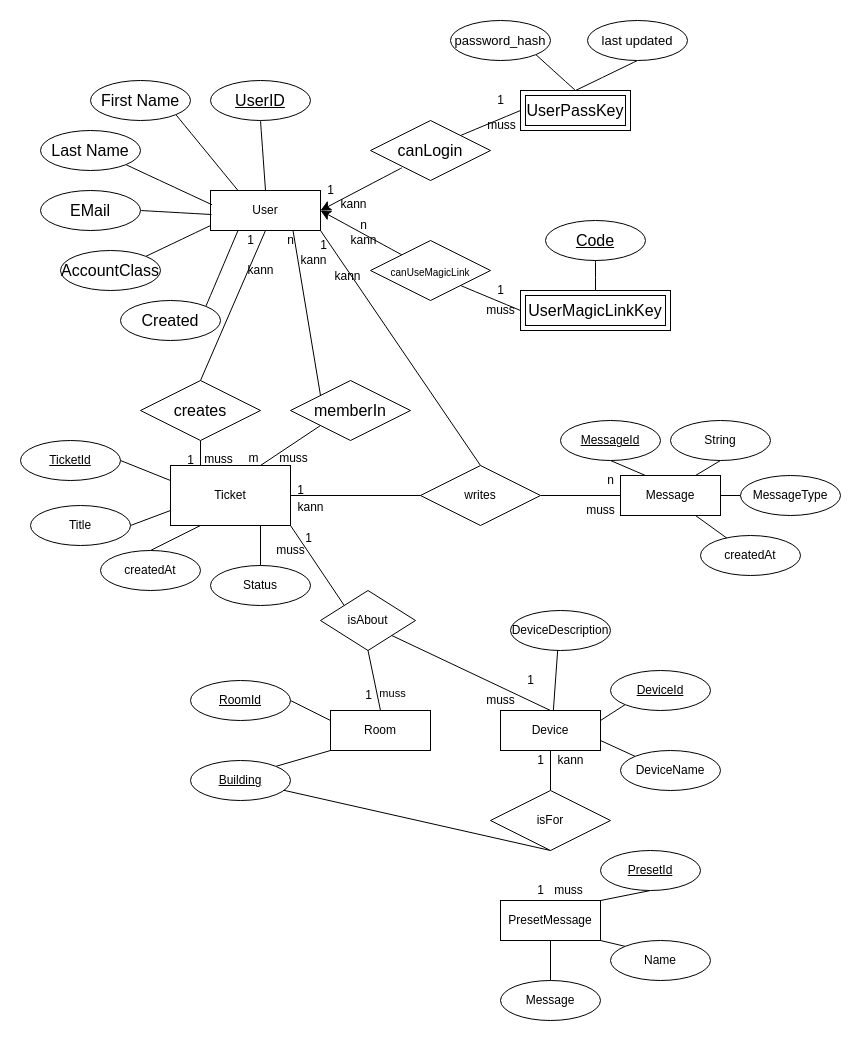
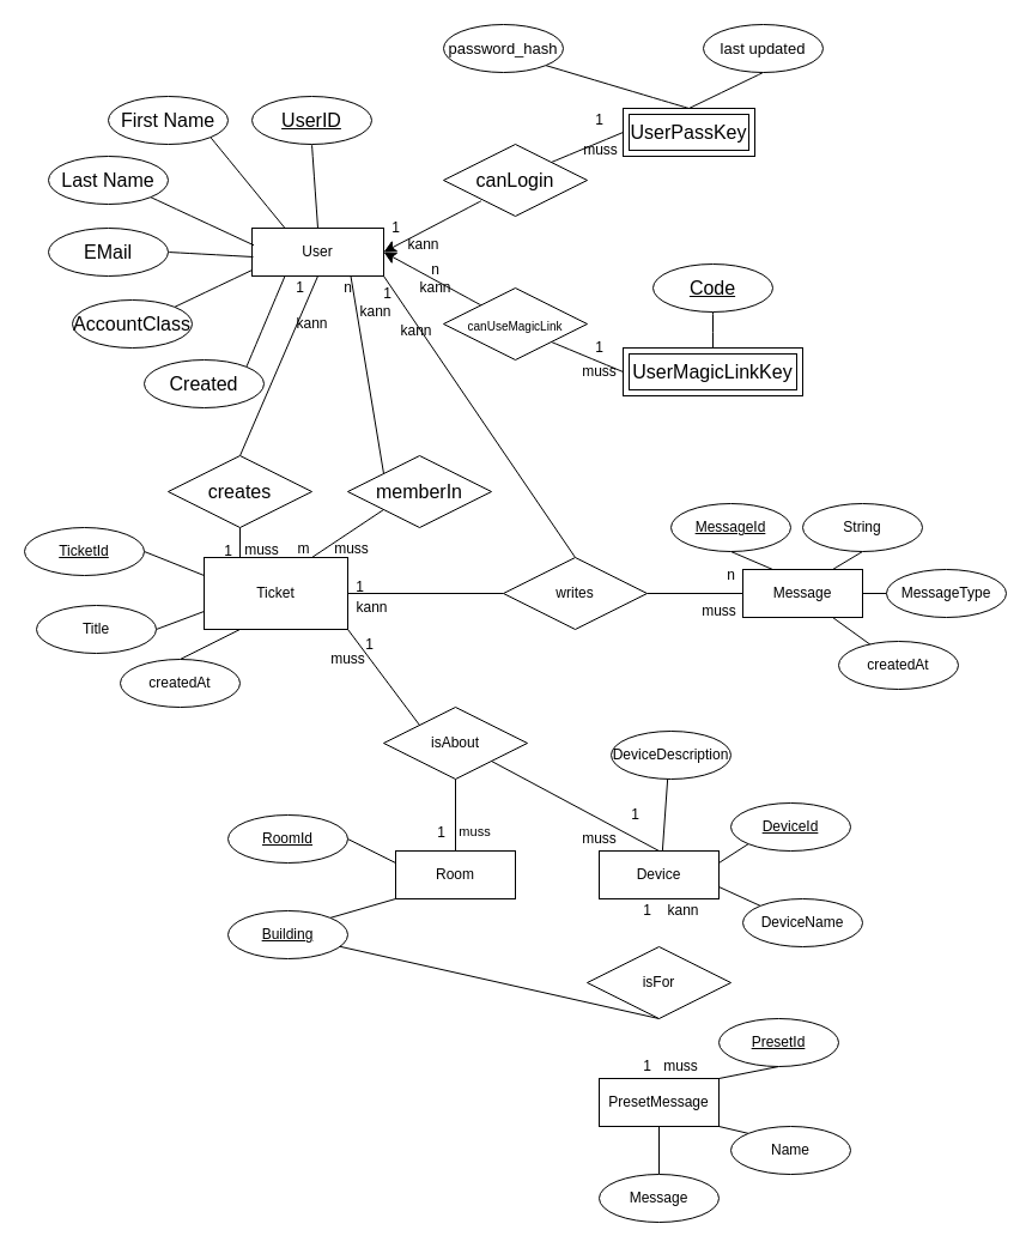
- <mxCell id="27" value="password_hash" style="ellipse;whiteSpace=wrap;html=1;align=center;fontSize=13;" parent="1" vertex="1"><mxGeometry x="450" y="20" width="100" height="40" as="geometry" /></mxCell>
+ <mxCell id="27" value="password_hash" style="ellipse;whiteSpace=wrap;html=1;align=center;fontSize=13;" parent="1" vertex="1"><mxGeometry x="370" y="20" width="100" height="40" as="geometry" /></mxCell>
- <mxCell id="41" style="edgeStyle=none;rounded=0;orthogonalLoop=1;jettySize=auto;html=1;exitX=0.5;exitY=0;exitDx=0;exitDy=0;entryX=0.75;entryY=1;entryDx=0;entryDy=0;endArrow=none;endFill=0;" parent="1" source="42" target="34" edge="1"><mxGeometry relative="1" as="geometry" /></mxCell>
- <mxCell id="42" value="Status" style="ellipse;whiteSpace=wrap;html=1;align=center;" parent="1" vertex="1"><mxGeometry x="210" y="565" width="100" height="40" as="geometry" /></mxCell>
- <mxCell id="60" value="isAbout" style="shape=rhombus;perimeter=rhombusPerimeter;whiteSpace=wrap;html=1;align=center;" parent="1" vertex="1"><mxGeometry x="320" y="590" width="95" height="60" as="geometry" /></mxCell>
+ <mxCell id="60" value="isAbout" style="shape=rhombus;perimeter=rhombusPerimeter;whiteSpace=wrap;html=1;align=center;" parent="1" vertex="1"><mxGeometry x="320" y="590" width="120" height="60" as="geometry" /></mxCell>
- <mxCell id="69" style="edgeStyle=none;rounded=0;orthogonalLoop=1;jettySize=auto;html=1;exitX=0.5;exitY=1;exitDx=0;exitDy=0;entryX=0.5;entryY=0;entryDx=0;entryDy=0;endArrow=none;endFill=0;" parent="1" source="70" target="79" edge="1"><mxGeometry relative="1" as="geometry" /></mxCell>
